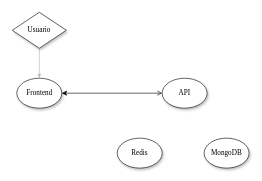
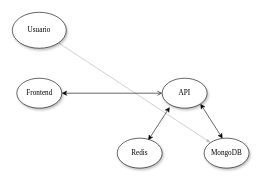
- <mxCell id="3" value="Usuario" style="rhombus;whiteSpace=wrap;html=1;shadow=1;comic=0;labelBackgroundColor=none;strokeWidth=1;fontFamily=Verdana;fontSize=12;align=center;" parent="1" vertex="1"><mxGeometry x="20" y="20" width="90" height="60" as="geometry" /></mxCell>
+ <mxCell id="3" value="Usuario" style="ellipse;whiteSpace=wrap;html=1;rounded=0;shadow=1;comic=0;labelBackgroundColor=none;strokeWidth=1;fontFamily=Verdana;fontSize=12;align=center;" parent="1" vertex="1"><mxGeometry x="20" y="20" width="90" height="60" as="geometry" /></mxCell>
- <mxCell id="2" style="edgeStyle=none;rounded=1;html=1;labelBackgroundColor=none;startArrow=none;startFill=0;startSize=5;endArrow=classicThin;endFill=1;endSize=5;jettySize=auto;orthogonalLoop=1;strokeColor=#B3B3B3;strokeWidth=1;fontFamily=Verdana;fontSize=12" parent="1" source="3" target="4" edge="1"><mxGeometry relative="1" as="geometry" /></mxCell>
+ <mxCell id="2" style="edgeStyle=none;rounded=1;html=1;labelBackgroundColor=none;startArrow=none;startFill=0;startSize=5;endArrow=classicThin;endFill=1;endSize=5;jettySize=auto;orthogonalLoop=1;strokeColor=#B3B3B3;strokeWidth=1;fontFamily=Verdana;fontSize=12;" parent="1" source="3" target="8" edge="1"><mxGeometry relative="1" as="geometry" /></mxCell>
+ <mxCell id="9" value="" style="endArrow=classic;startArrow=classic;html=1;rounded=0;exitX=0.411;exitY=0.012;exitDx=0;exitDy=0;exitPerimeter=0;entryX=1;entryY=1;entryDx=0;entryDy=0;" edge="1" parent="1" source="8" target="5"><mxGeometry width="50" height="50" relative="1" as="geometry"><mxPoint x="170" y="190" as="sourcePoint" /><mxPoint x="220" y="140" as="targetPoint" /></mxGeometry></mxCell>
+ <mxCell id="10" value="" style="endArrow=classic;startArrow=classic;html=1;rounded=0;exitX=0.69;exitY=0.068;exitDx=0;exitDy=0;exitPerimeter=0;entryX=0.168;entryY=0.964;entryDx=0;entryDy=0;entryPerimeter=0;" edge="1" parent="1" source="6" target="5"><mxGeometry width="50" height="50" relative="1" as="geometry"><mxPoint x="195" y="220" as="sourcePoint" /><mxPoint x="245" y="170" as="targetPoint" /></mxGeometry></mxCell>
